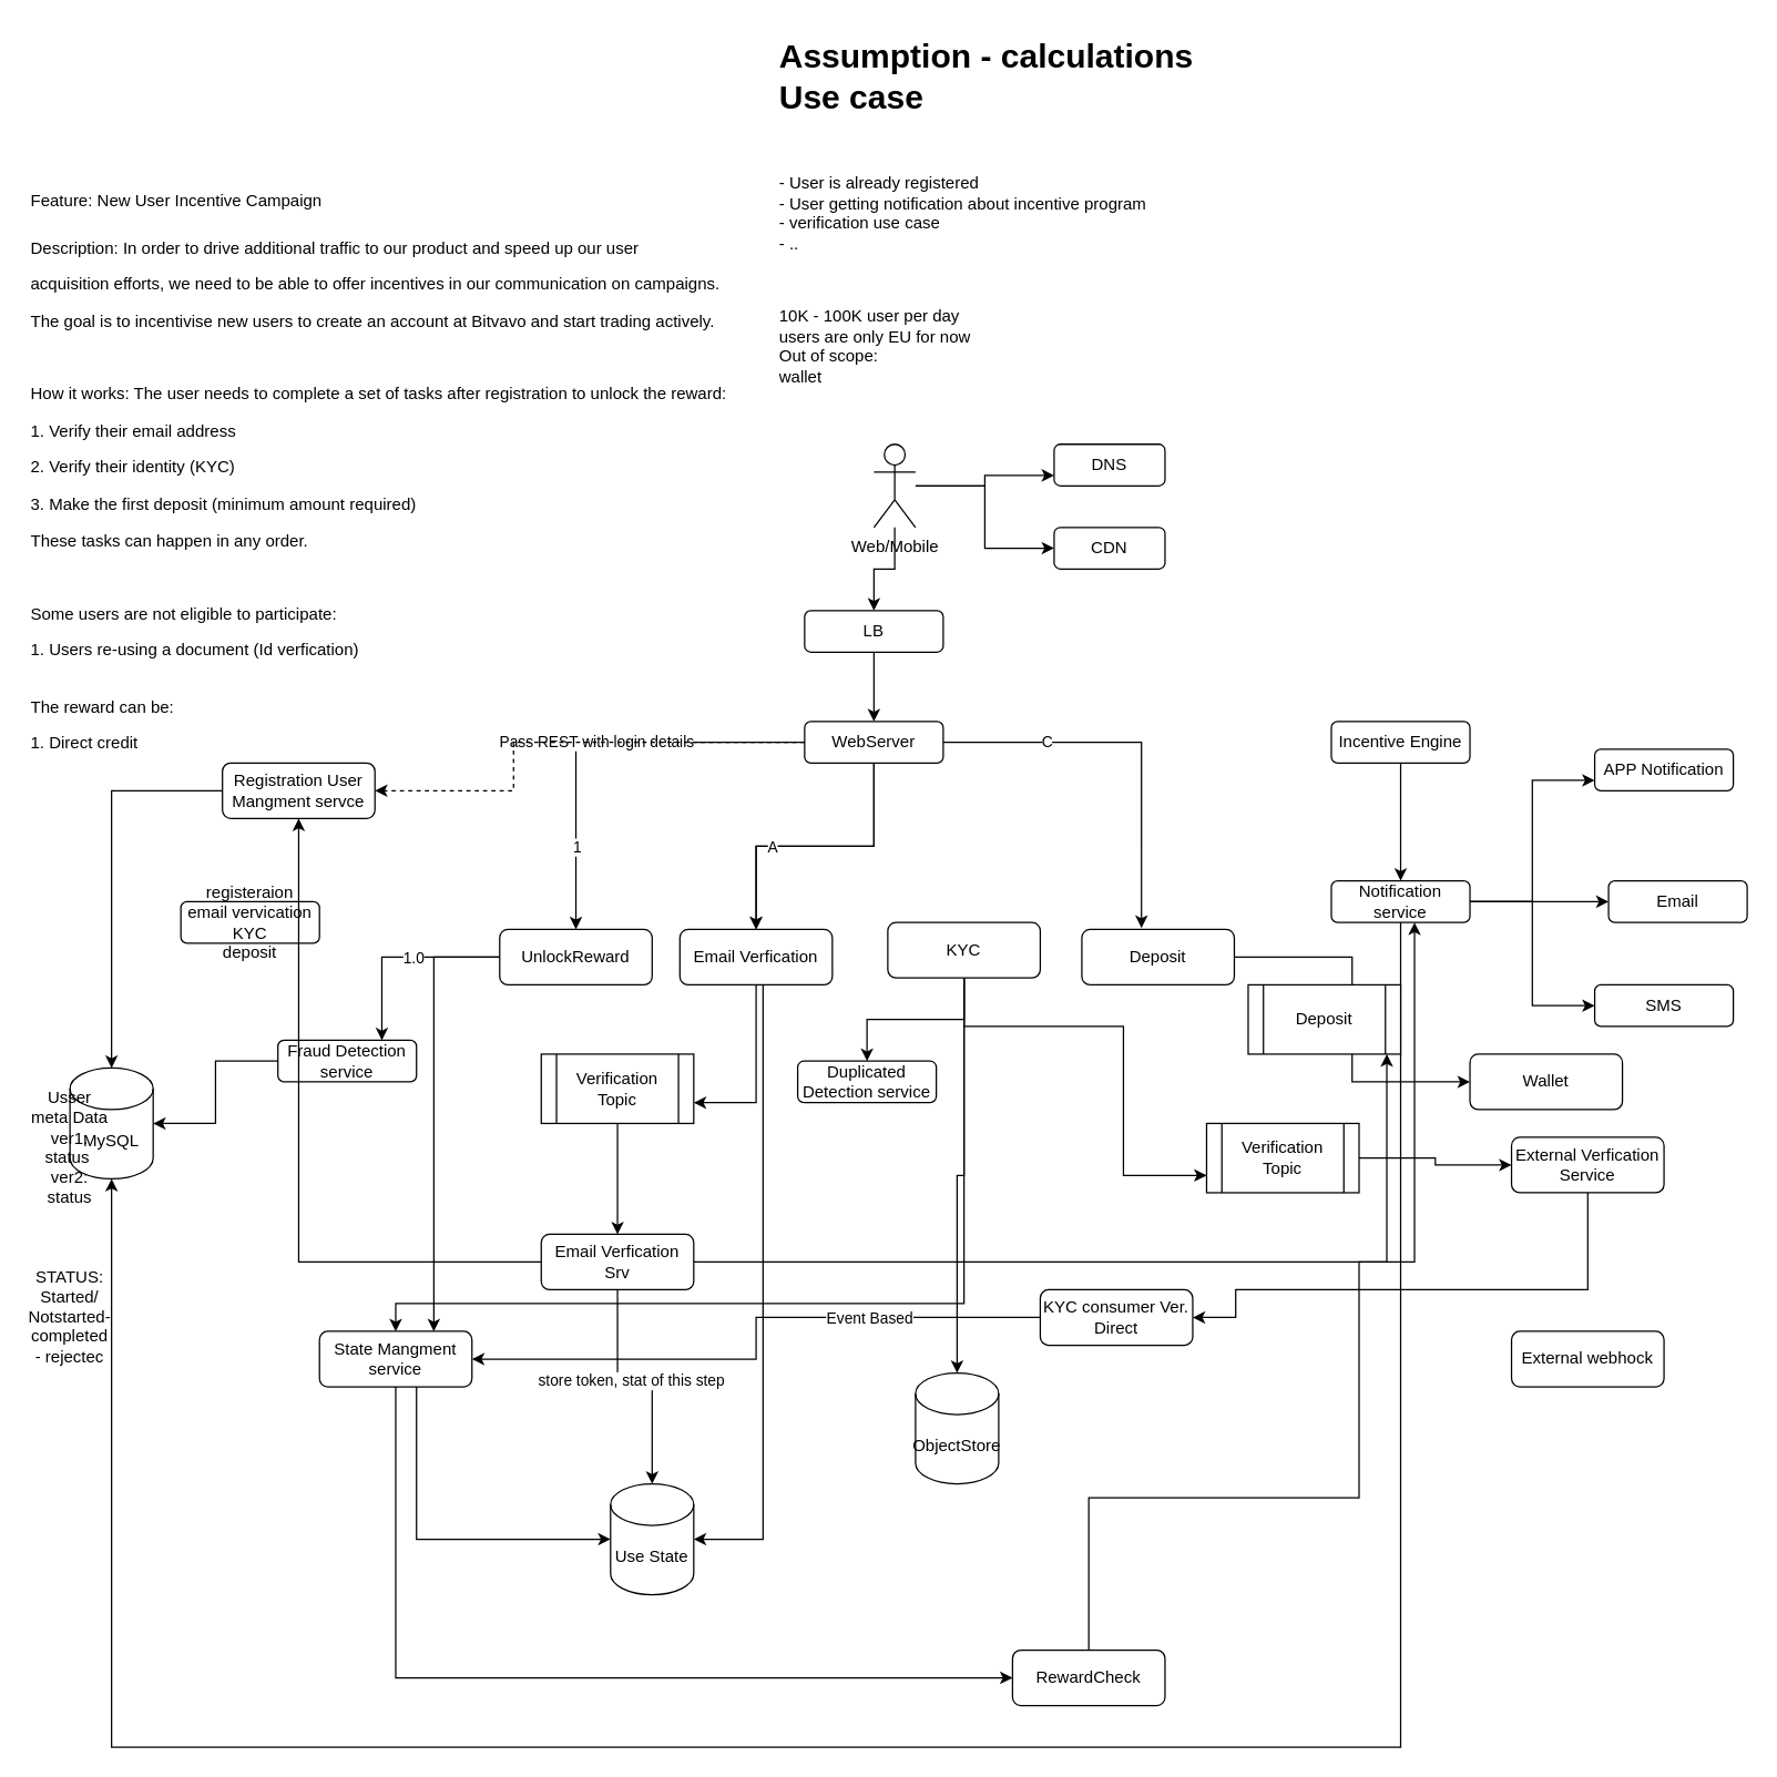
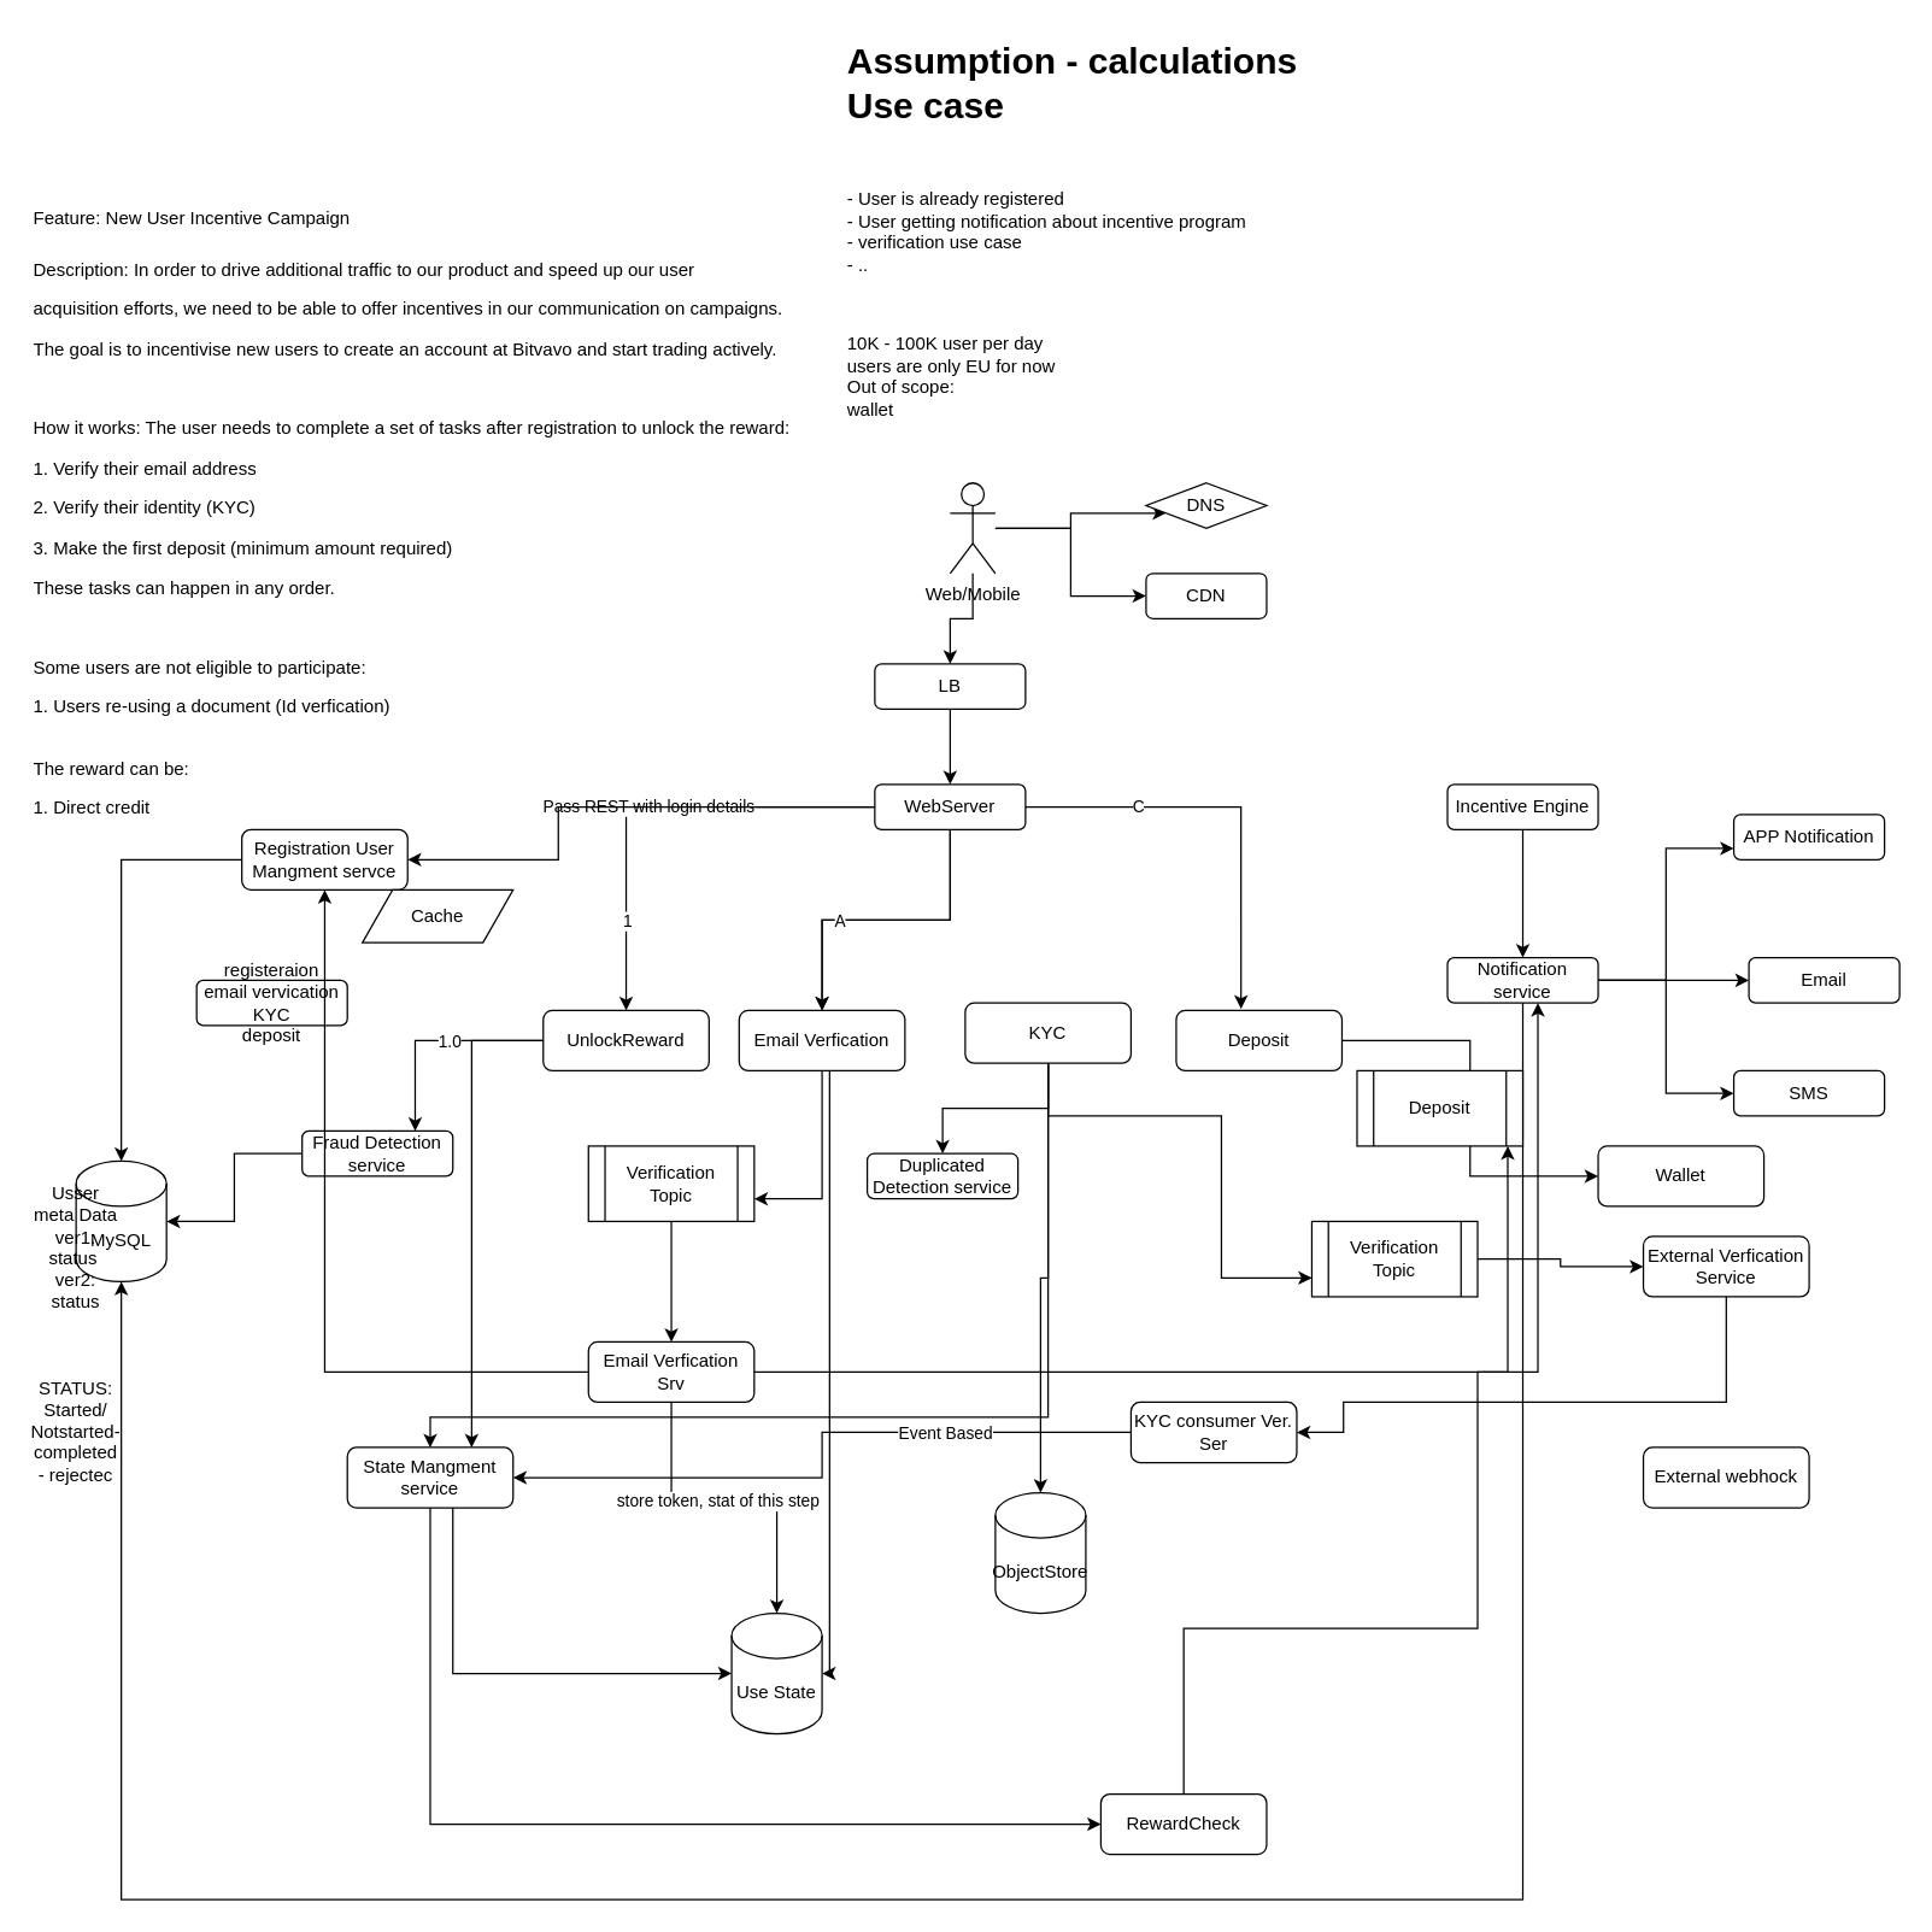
- <mxCell id="8" value="DNS" style="rounded=1;whiteSpace=wrap;html=1;" parent="1" vertex="1"><mxGeometry x="760" y="320" width="80" height="30" as="geometry" /></mxCell>
+ <mxCell id="8" value="DNS" style="rhombus;whiteSpace=wrap;html=1;" parent="1" vertex="1"><mxGeometry x="760" y="320" width="80" height="30" as="geometry" /></mxCell>
- <mxCell id="14" style="edgeStyle=orthogonalEdgeStyle;rounded=0;orthogonalLoop=1;jettySize=auto;html=1;dashed=1;" parent="1" source="18" target="35" edge="1"><mxGeometry relative="1" as="geometry"><Array as="points"><mxPoint x="370" y="535" /><mxPoint x="370" y="570" /></Array></mxGeometry></mxCell>
+ <mxCell id="14" style="edgeStyle=orthogonalEdgeStyle;rounded=0;orthogonalLoop=1;jettySize=auto;html=1;" parent="1" source="18" target="35" edge="1"><mxGeometry relative="1" as="geometry"><Array as="points"><mxPoint x="370" y="535" /><mxPoint x="370" y="570" /></Array></mxGeometry></mxCell>
+ <mxCell id="50" value="Cache" style="shape=parallelogram;perimeter=parallelogramPerimeter;whiteSpace=wrap;html=1;fixedSize=1;" parent="1" vertex="1"><mxGeometry x="240" y="590" width="100" height="35" as="geometry" /></mxCell>
- <mxCell id="73" value="KYC consumer Ver. Direct" style="rounded=1;whiteSpace=wrap;html=1;" parent="1" vertex="1"><mxGeometry x="750" y="930" width="110" height="40" as="geometry" /></mxCell>
+ <mxCell id="73" value="KYC consumer Ver. Ser" style="rounded=1;whiteSpace=wrap;html=1;" parent="1" vertex="1"><mxGeometry x="750" y="930" width="110" height="40" as="geometry" /></mxCell>
- <mxCell id="49" value="Use State" style="shape=cylinder3;whiteSpace=wrap;html=1;boundedLbl=1;backgroundOutline=1;size=15;" parent="1" vertex="1"><mxGeometry x="440" y="1070" width="60" height="80" as="geometry" /></mxCell>
+ <mxCell id="49" value="Use State" style="shape=cylinder3;whiteSpace=wrap;html=1;boundedLbl=1;backgroundOutline=1;size=15;" parent="1" vertex="1"><mxGeometry x="485" y="1070" width="60" height="80" as="geometry" /></mxCell>
